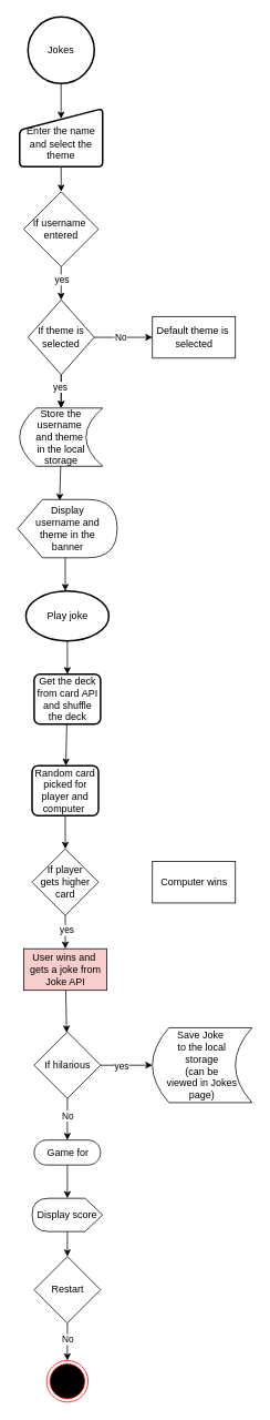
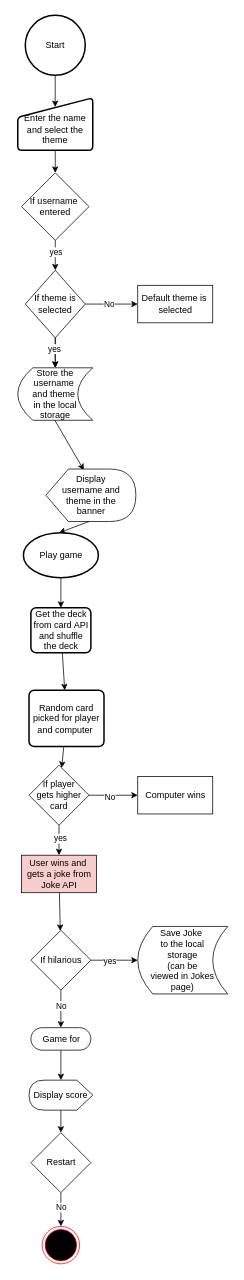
- <mxCell id="2" value="Jokes" style="strokeWidth=2;html=1;shape=mxgraph.flowchart.start_2;whiteSpace=wrap;" vertex="1" parent="1"><mxGeometry x="33" y="20" width="80" height="80" as="geometry" /></mxCell>
+ <mxCell id="2" value="Start" style="strokeWidth=2;html=1;shape=mxgraph.flowchart.start_2;whiteSpace=wrap;" vertex="1" parent="1"><mxGeometry x="33" y="20" width="80" height="80" as="geometry" /></mxCell>
- <mxCell id="46" value="Display &lt;br&gt;username and&lt;br&gt;theme in the &lt;br&gt;banner" style="shape=display;whiteSpace=wrap;html=1;" vertex="1" parent="1"><mxGeometry x="20.5" y="600" width="120" height="70" as="geometry" /></mxCell>
+ <mxCell id="46" value="Display &lt;br&gt;username and&lt;br&gt;theme in the &lt;br&gt;banner" style="shape=display;whiteSpace=wrap;html=1;" vertex="1" parent="1"><mxGeometry x="60.5" y="625" width="120" height="70" as="geometry" /></mxCell>
- <mxCell id="11" value="Play joke" style="strokeWidth=2;html=1;shape=mxgraph.flowchart.start_1;whiteSpace=wrap;" vertex="1" parent="1"><mxGeometry x="30.5" y="710" width="100" height="60" as="geometry" /></mxCell>
+ <mxCell id="11" value="Play game" style="strokeWidth=2;html=1;shape=mxgraph.flowchart.start_1;whiteSpace=wrap;" vertex="1" parent="1"><mxGeometry x="30.5" y="710" width="100" height="60" as="geometry" /></mxCell>
- <mxCell id="15" value="Random card picked for player and computer&amp;nbsp;" style="rounded=1;whiteSpace=wrap;html=1;absoluteArcSize=1;arcSize=14;strokeWidth=2;" vertex="1" parent="1"><mxGeometry x="38" y="920" width="80" height="60" as="geometry" /></mxCell>
+ <mxCell id="15" value="Random card picked for player and computer&amp;nbsp;" style="rounded=1;whiteSpace=wrap;html=1;absoluteArcSize=1;arcSize=14;strokeWidth=2;" vertex="1" parent="1"><mxGeometry x="38" y="920" width="100" height="75" as="geometry" /></mxCell>
+ <mxCell id="16" value="" style="edgeStyle=none;html=1;" edge="1" parent="1" source="20" target="21"><mxGeometry relative="1" as="geometry" /></mxCell>
+ <mxCell id="17" value="No&lt;br&gt;" style="edgeLabel;html=1;align=center;verticalAlign=middle;resizable=0;points=[];" vertex="1" connectable="0" parent="16"><mxGeometry x="-0.163" y="-2" relative="1" as="geometry"><mxPoint as="offset" /></mxGeometry></mxCell>
